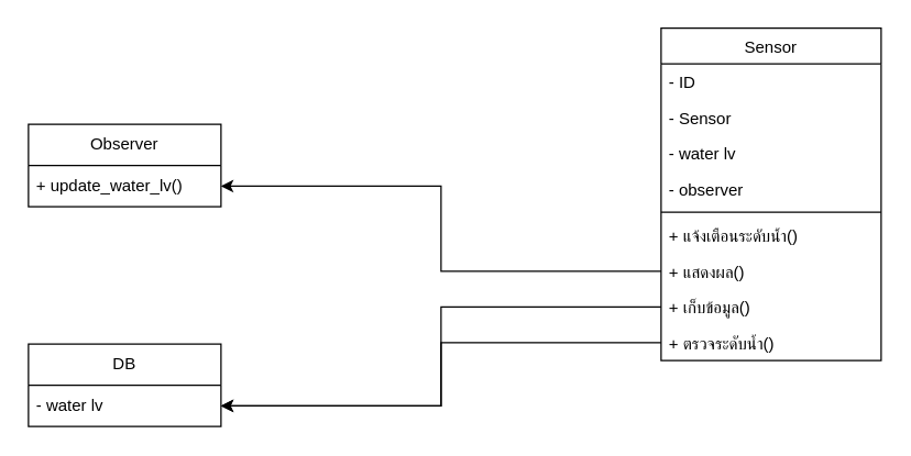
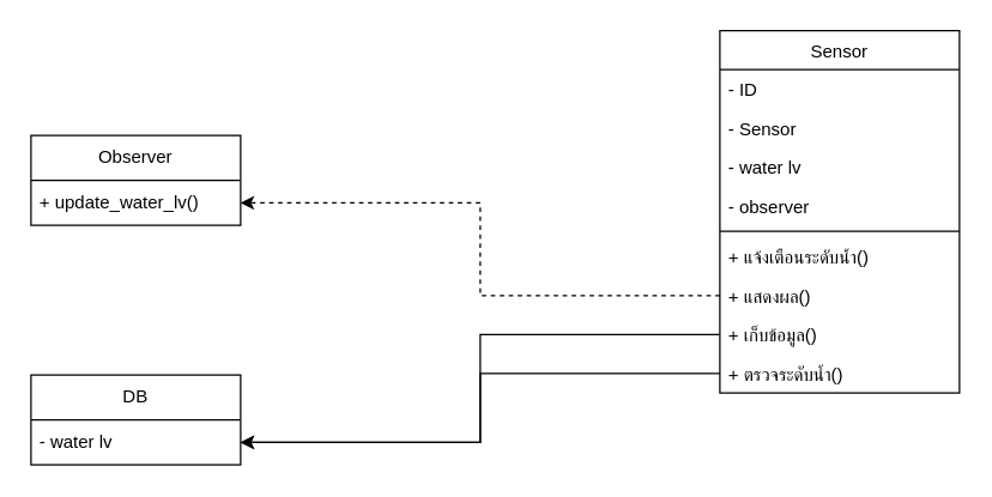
- <mxCell id="16" style="edgeStyle=orthogonalEdgeStyle;rounded=0;orthogonalLoop=1;jettySize=auto;html=1;entryX=1;entryY=0.5;entryDx=0;entryDy=0;" edge="1" parent="1" source="9" target="15"><mxGeometry relative="1" as="geometry" /></mxCell>
+ <mxCell id="16" style="edgeStyle=orthogonalEdgeStyle;rounded=0;orthogonalLoop=1;jettySize=auto;html=1;entryX=1;entryY=0.5;entryDx=0;entryDy=0;dashed=1;" edge="1" parent="1" source="9" target="15"><mxGeometry relative="1" as="geometry" /></mxCell>
